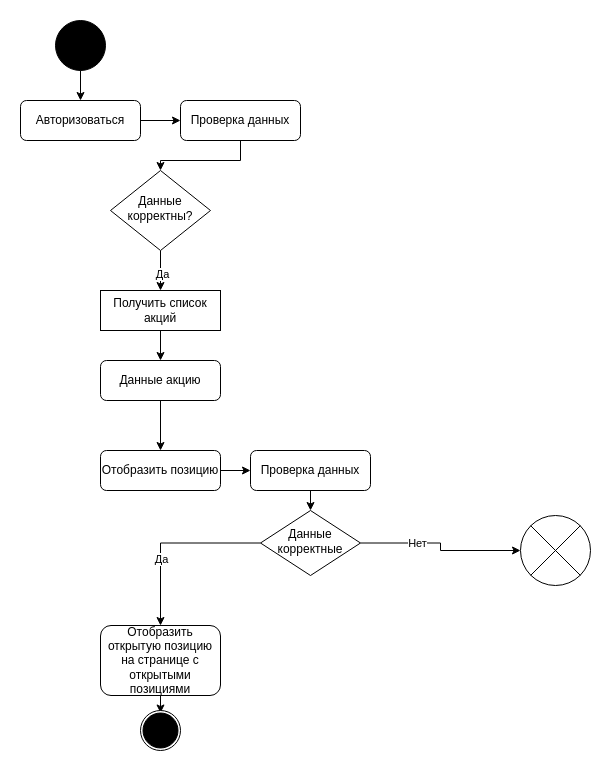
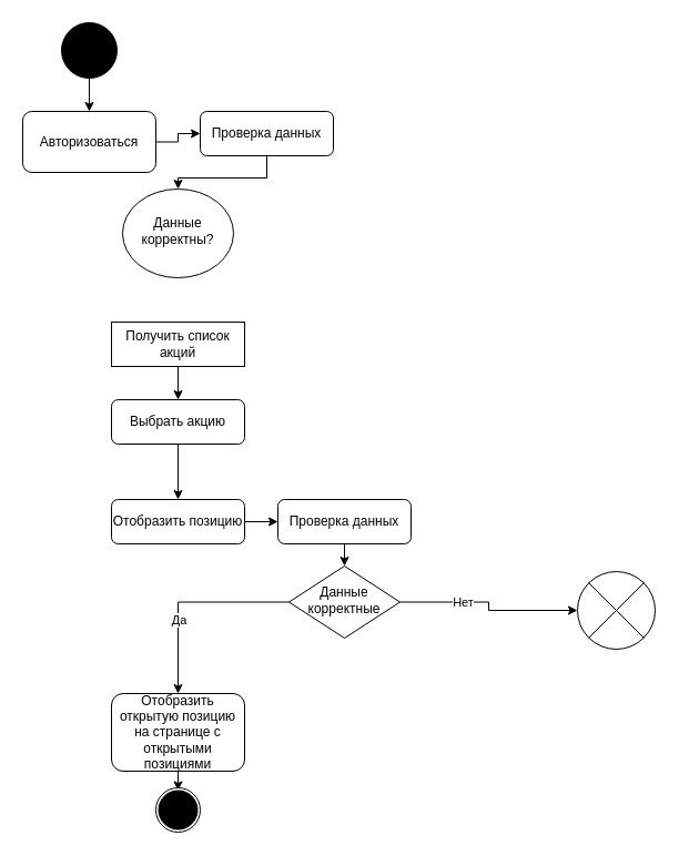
- <mxCell id="3" value="Авторизоваться" style="rounded=1;whiteSpace=wrap;html=1;fontSize=12;glass=0;strokeWidth=1;shadow=0;" parent="1" vertex="1"><mxGeometry x="20" y="100" width="120" height="40" as="geometry" /></mxCell>
+ <mxCell id="3" value="Авторизоваться" style="rounded=1;whiteSpace=wrap;html=1;fontSize=12;glass=0;strokeWidth=1;shadow=0;" parent="1" vertex="1"><mxGeometry x="20" y="100" width="120" height="55" as="geometry" /></mxCell>
- <mxCell id="6" value="Данные корректны?" style="rhombus;whiteSpace=wrap;html=1;shadow=0;fontFamily=Helvetica;fontSize=12;align=center;strokeWidth=1;spacing=6;spacingTop=-4;" parent="1" vertex="1"><mxGeometry x="110" y="170" width="100" height="80" as="geometry" /></mxCell>
+ <mxCell id="6" value="Данные корректны?" style="ellipse;whiteSpace=wrap;html=1;shadow=0;fontFamily=Helvetica;fontSize=12;align=center;strokeWidth=1;spacing=6;spacingTop=-4;" parent="1" vertex="1"><mxGeometry x="110" y="170" width="100" height="80" as="geometry" /></mxCell>
- <mxCell id="4" style="edgeStyle=orthogonalEdgeStyle;rounded=0;orthogonalLoop=1;jettySize=auto;html=1;exitX=0.5;exitY=1;exitDx=0;exitDy=0;" parent="1" source="6" target="10" edge="1"><mxGeometry relative="1" as="geometry" /></mxCell>
- <mxCell id="5" value="Да" style="edgeLabel;html=1;align=center;verticalAlign=middle;resizable=0;points=[];" parent="4" vertex="1" connectable="0"><mxGeometry x="0.163" y="1" relative="1" as="geometry"><mxPoint as="offset" /></mxGeometry></mxCell>
- <mxCell id="27" value="Данные акцию" style="rounded=1;whiteSpace=wrap;html=1;fontSize=12;glass=0;strokeWidth=1;shadow=0;" vertex="1" parent="1"><mxGeometry x="100" y="360" width="120" height="40" as="geometry" /></mxCell>
+ <mxCell id="27" value="Выбрать акцию" style="rounded=1;whiteSpace=wrap;html=1;fontSize=12;glass=0;strokeWidth=1;shadow=0;" vertex="1" parent="1"><mxGeometry x="100" y="360" width="120" height="40" as="geometry" /></mxCell>
